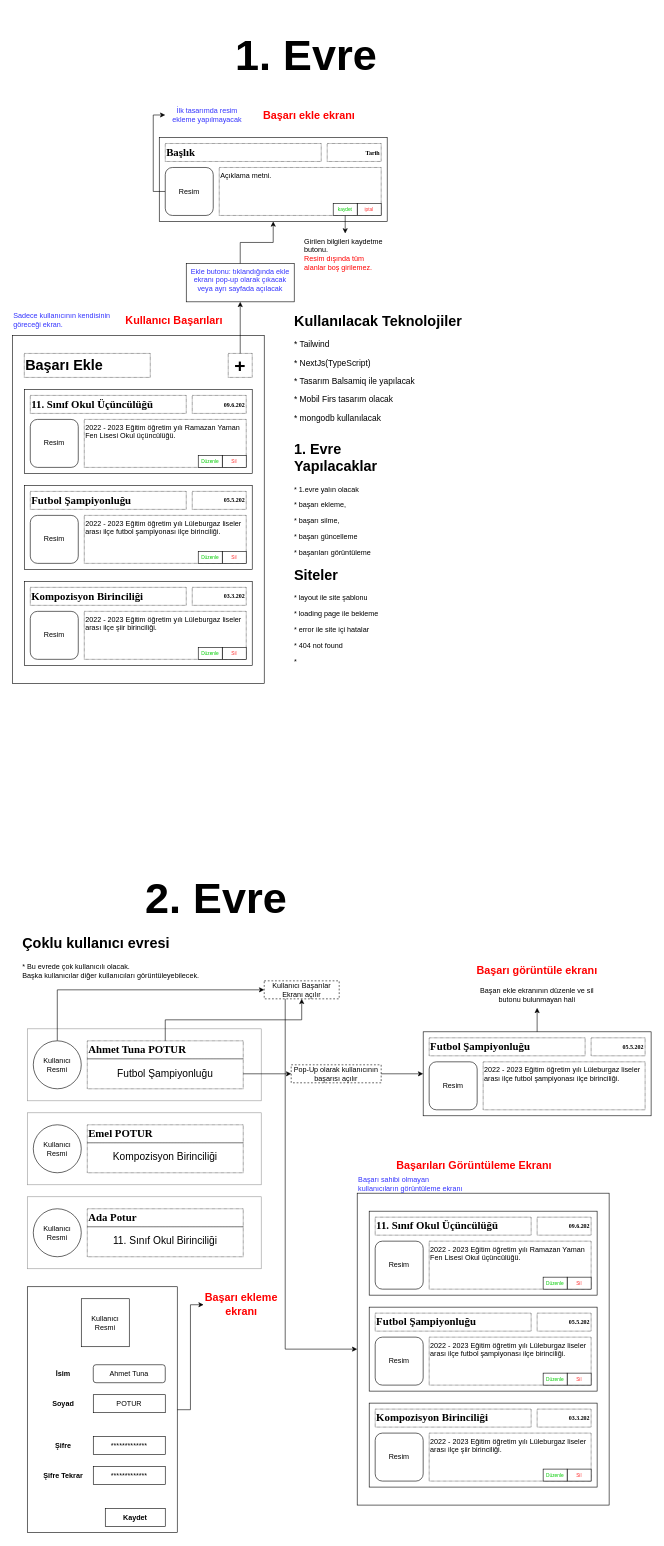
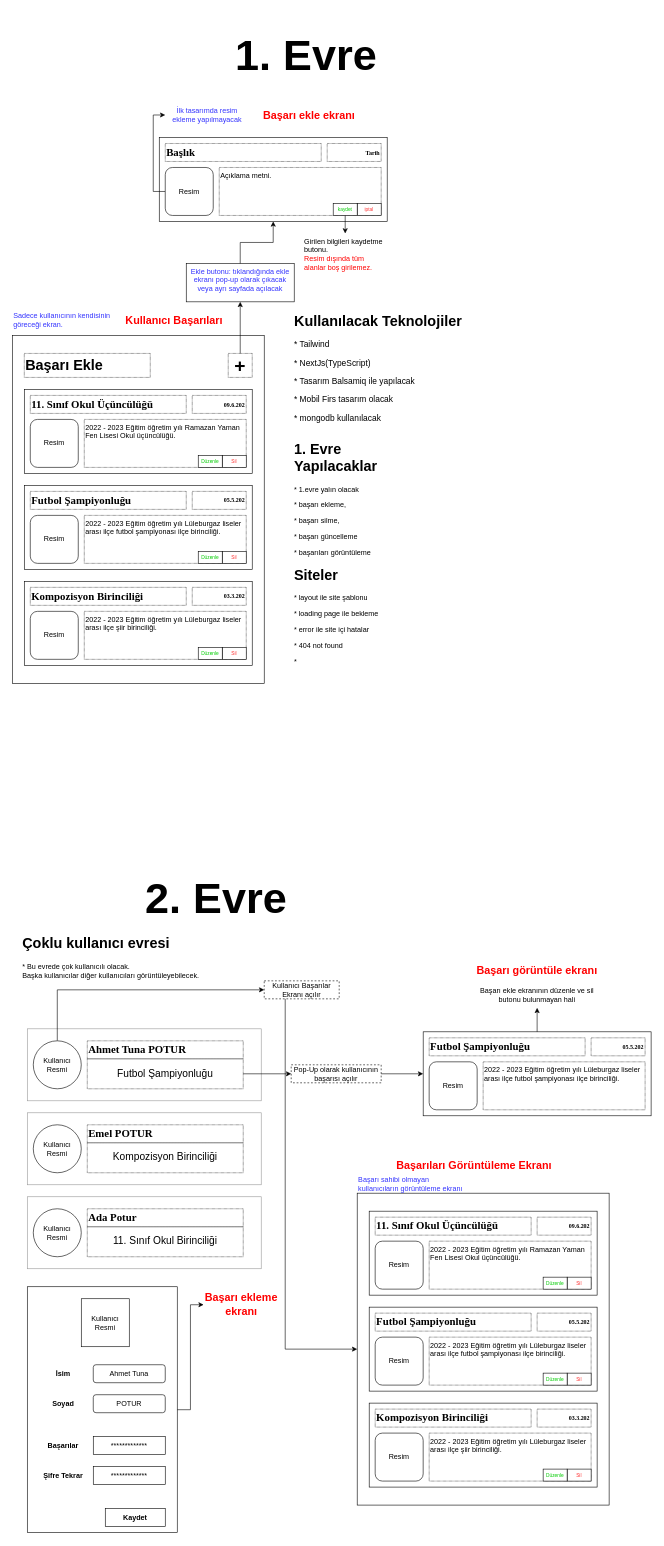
- <mxCell id="43" style="edgeStyle=orthogonalEdgeStyle;rounded=0;orthogonalLoop=1;jettySize=auto;html=1;exitX=0.5;exitY=0;exitDx=0;exitDy=0;" parent="1" source="42" target="38" edge="1"><mxGeometry relative="1" as="geometry"><mxPoint x="450" y="1641" as="targetPoint" /></mxGeometry></mxCell>
- <mxCell id="72" value="POTUR" style="rounded=0;whiteSpace=wrap;html=1;" parent="71" vertex="1"><mxGeometry x="100" width="120" height="30" as="geometry" /></mxCell>
+ <mxCell id="72" value="POTUR" style="whiteSpace=wrap;html=1;rounded=1;" parent="71" vertex="1"><mxGeometry x="100" width="120" height="30" as="geometry" /></mxCell>
- <mxCell id="76" value="Şifre" style="text;html=1;strokeColor=none;fillColor=none;align=center;verticalAlign=middle;whiteSpace=wrap;rounded=0;fontStyle=1" parent="74" vertex="1"><mxGeometry width="100" height="30" as="geometry" /></mxCell>
+ <mxCell id="76" value="Başarılar" style="text;html=1;strokeColor=none;fillColor=none;align=center;verticalAlign=middle;whiteSpace=wrap;rounded=0;fontStyle=1" parent="74" vertex="1"><mxGeometry width="100" height="30" as="geometry" /></mxCell>
